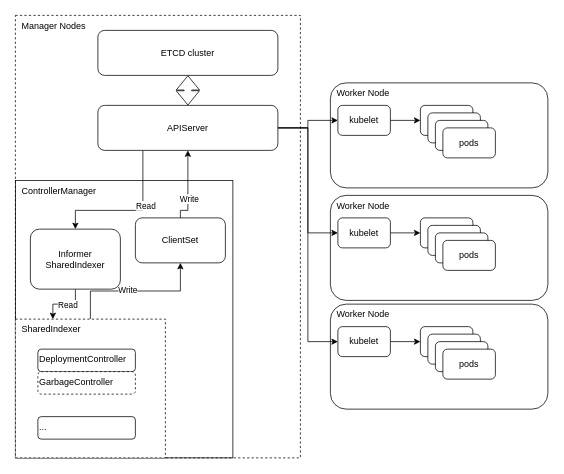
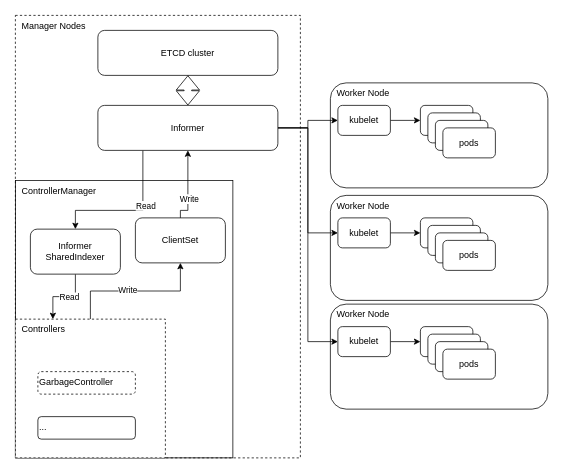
- <mxCell id="13" value="APIServer" style="rounded=1;whiteSpace=wrap;html=1;" vertex="1" parent="1"><mxGeometry x="130" y="140" width="240" height="60" as="geometry" /></mxCell>
+ <mxCell id="13" value="Informer" style="rounded=1;whiteSpace=wrap;html=1;" vertex="1" parent="1"><mxGeometry x="130" y="140" width="240" height="60" as="geometry" /></mxCell>
- <mxCell id="22" value="Informer&lt;br&gt;SharedIndexer" style="rounded=1;whiteSpace=wrap;html=1;align=center;verticalAlign=middle;" vertex="1" parent="1"><mxGeometry x="40" y="305" width="120" height="80" as="geometry" /></mxCell>
+ <mxCell id="22" value="Informer&lt;br&gt;SharedIndexer" style="rounded=1;whiteSpace=wrap;html=1;align=center;verticalAlign=middle;" vertex="1" parent="1"><mxGeometry x="40" y="305" width="120" height="60" as="geometry" /></mxCell>
- <mxCell id="17" value="&amp;nbsp; SharedIndexer" style="rounded=0;whiteSpace=wrap;html=1;verticalAlign=top;align=left;dashed=1;" vertex="1" parent="1"><mxGeometry y="425" width="200" height="185" as="geometry" x="20" /></mxCell>
+ <mxCell id="17" value="&amp;nbsp; Controllers" style="rounded=0;whiteSpace=wrap;html=1;verticalAlign=top;align=left;dashed=1;" vertex="1" parent="1"><mxGeometry y="425" width="200" height="185" as="geometry" x="20" /></mxCell>
- <mxCell id="18" value="DeploymentController" style="rounded=1;whiteSpace=wrap;html=1;align=left;verticalAlign=top;" vertex="1" parent="1"><mxGeometry x="50" y="465" width="130" height="30" as="geometry" /></mxCell>
